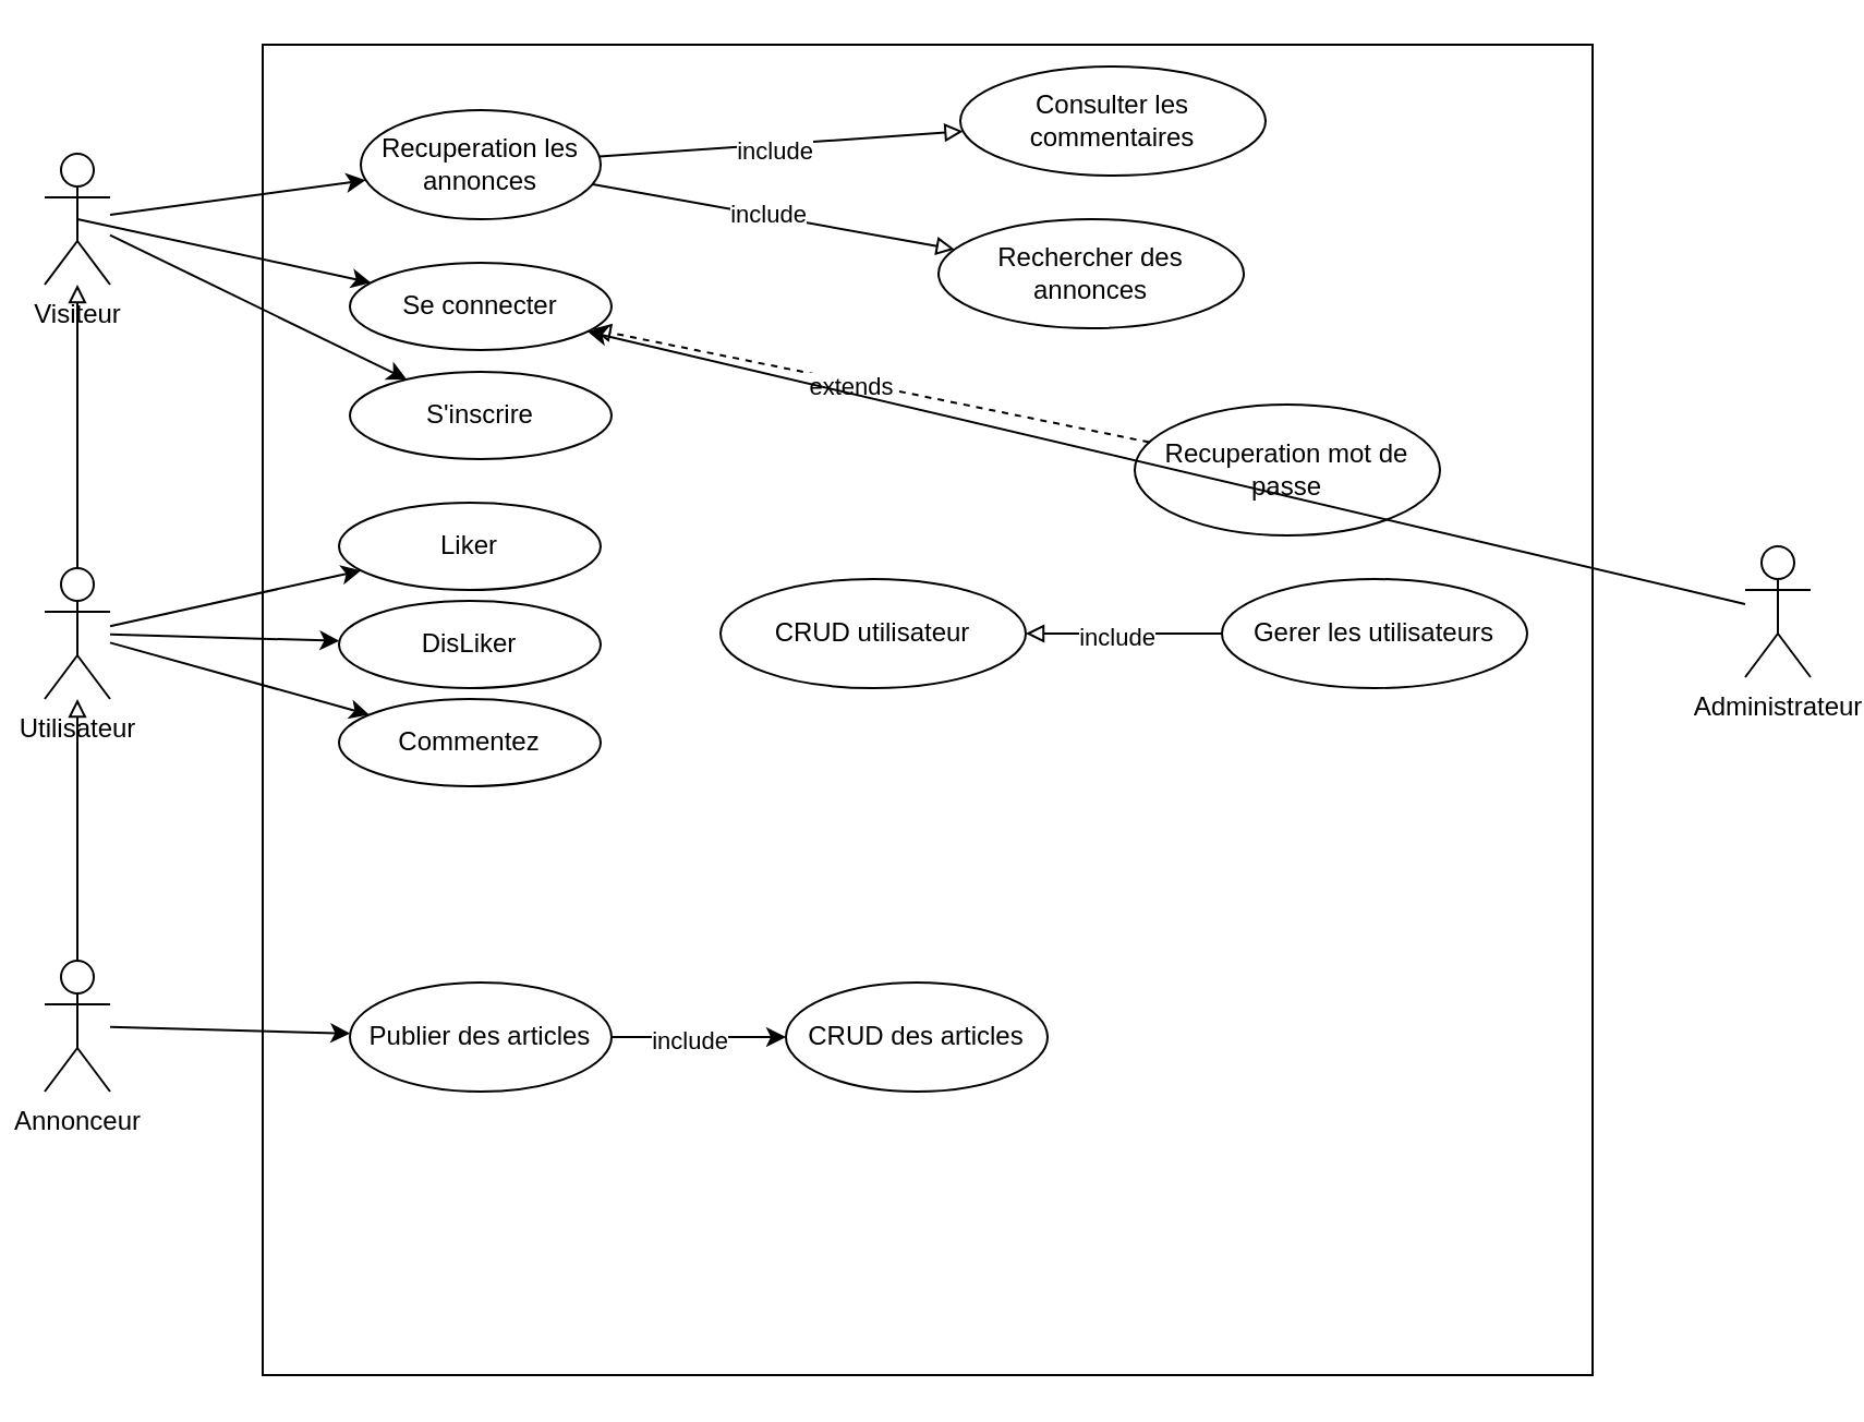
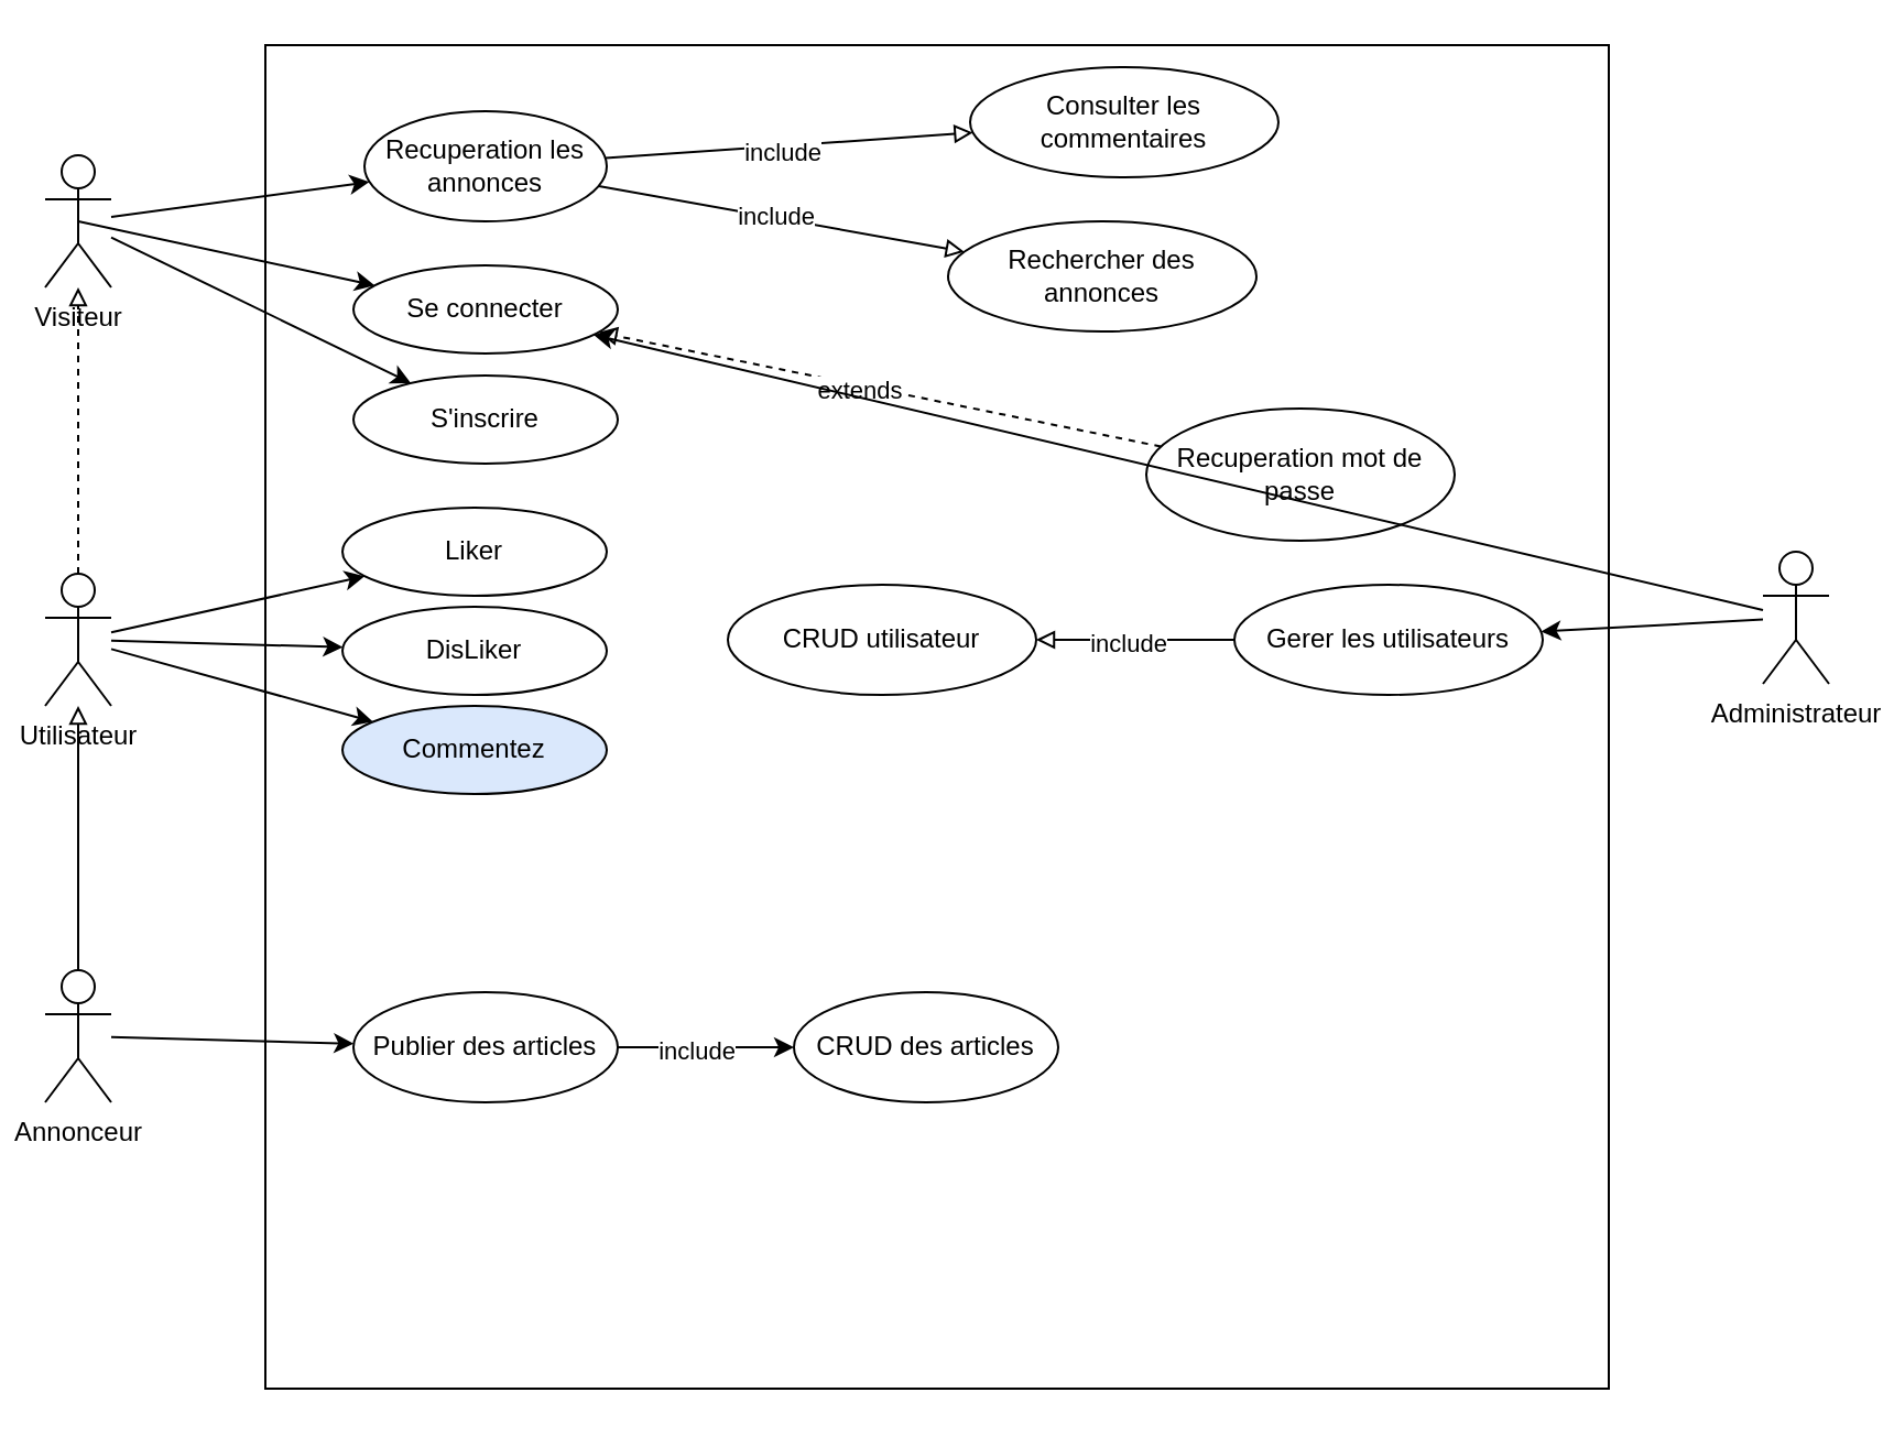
- <mxCell id="10" style="edgeStyle=orthogonalEdgeStyle;rounded=0;orthogonalLoop=1;jettySize=auto;html=1;endArrow=block;endFill=0;startSize=6;" parent="1" source="16" target="3" edge="1"><mxGeometry relative="1" as="geometry" /></mxCell>
+ <mxCell id="10" style="edgeStyle=orthogonalEdgeStyle;rounded=0;orthogonalLoop=1;jettySize=auto;html=1;endArrow=block;endFill=0;startSize=6;dashed=1;" parent="1" source="16" target="3" edge="1"><mxGeometry relative="1" as="geometry" /></mxCell>
+ <mxCell id="34" style="rounded=0;orthogonalLoop=1;jettySize=auto;html=1;" edge="1" parent="1" source="35" target="38"><mxGeometry relative="1" as="geometry" /></mxCell>
- <mxCell id="18" value="Commentez" style="ellipse;whiteSpace=wrap;html=1;" parent="1" vertex="1"><mxGeometry x="155" y="320" width="120" height="40" as="geometry" /></mxCell>
+ <mxCell id="18" value="Commentez" style="ellipse;whiteSpace=wrap;html=1;fillColor=#dae8fc;" parent="1" vertex="1"><mxGeometry x="155" y="320" width="120" height="40" as="geometry" /></mxCell>
